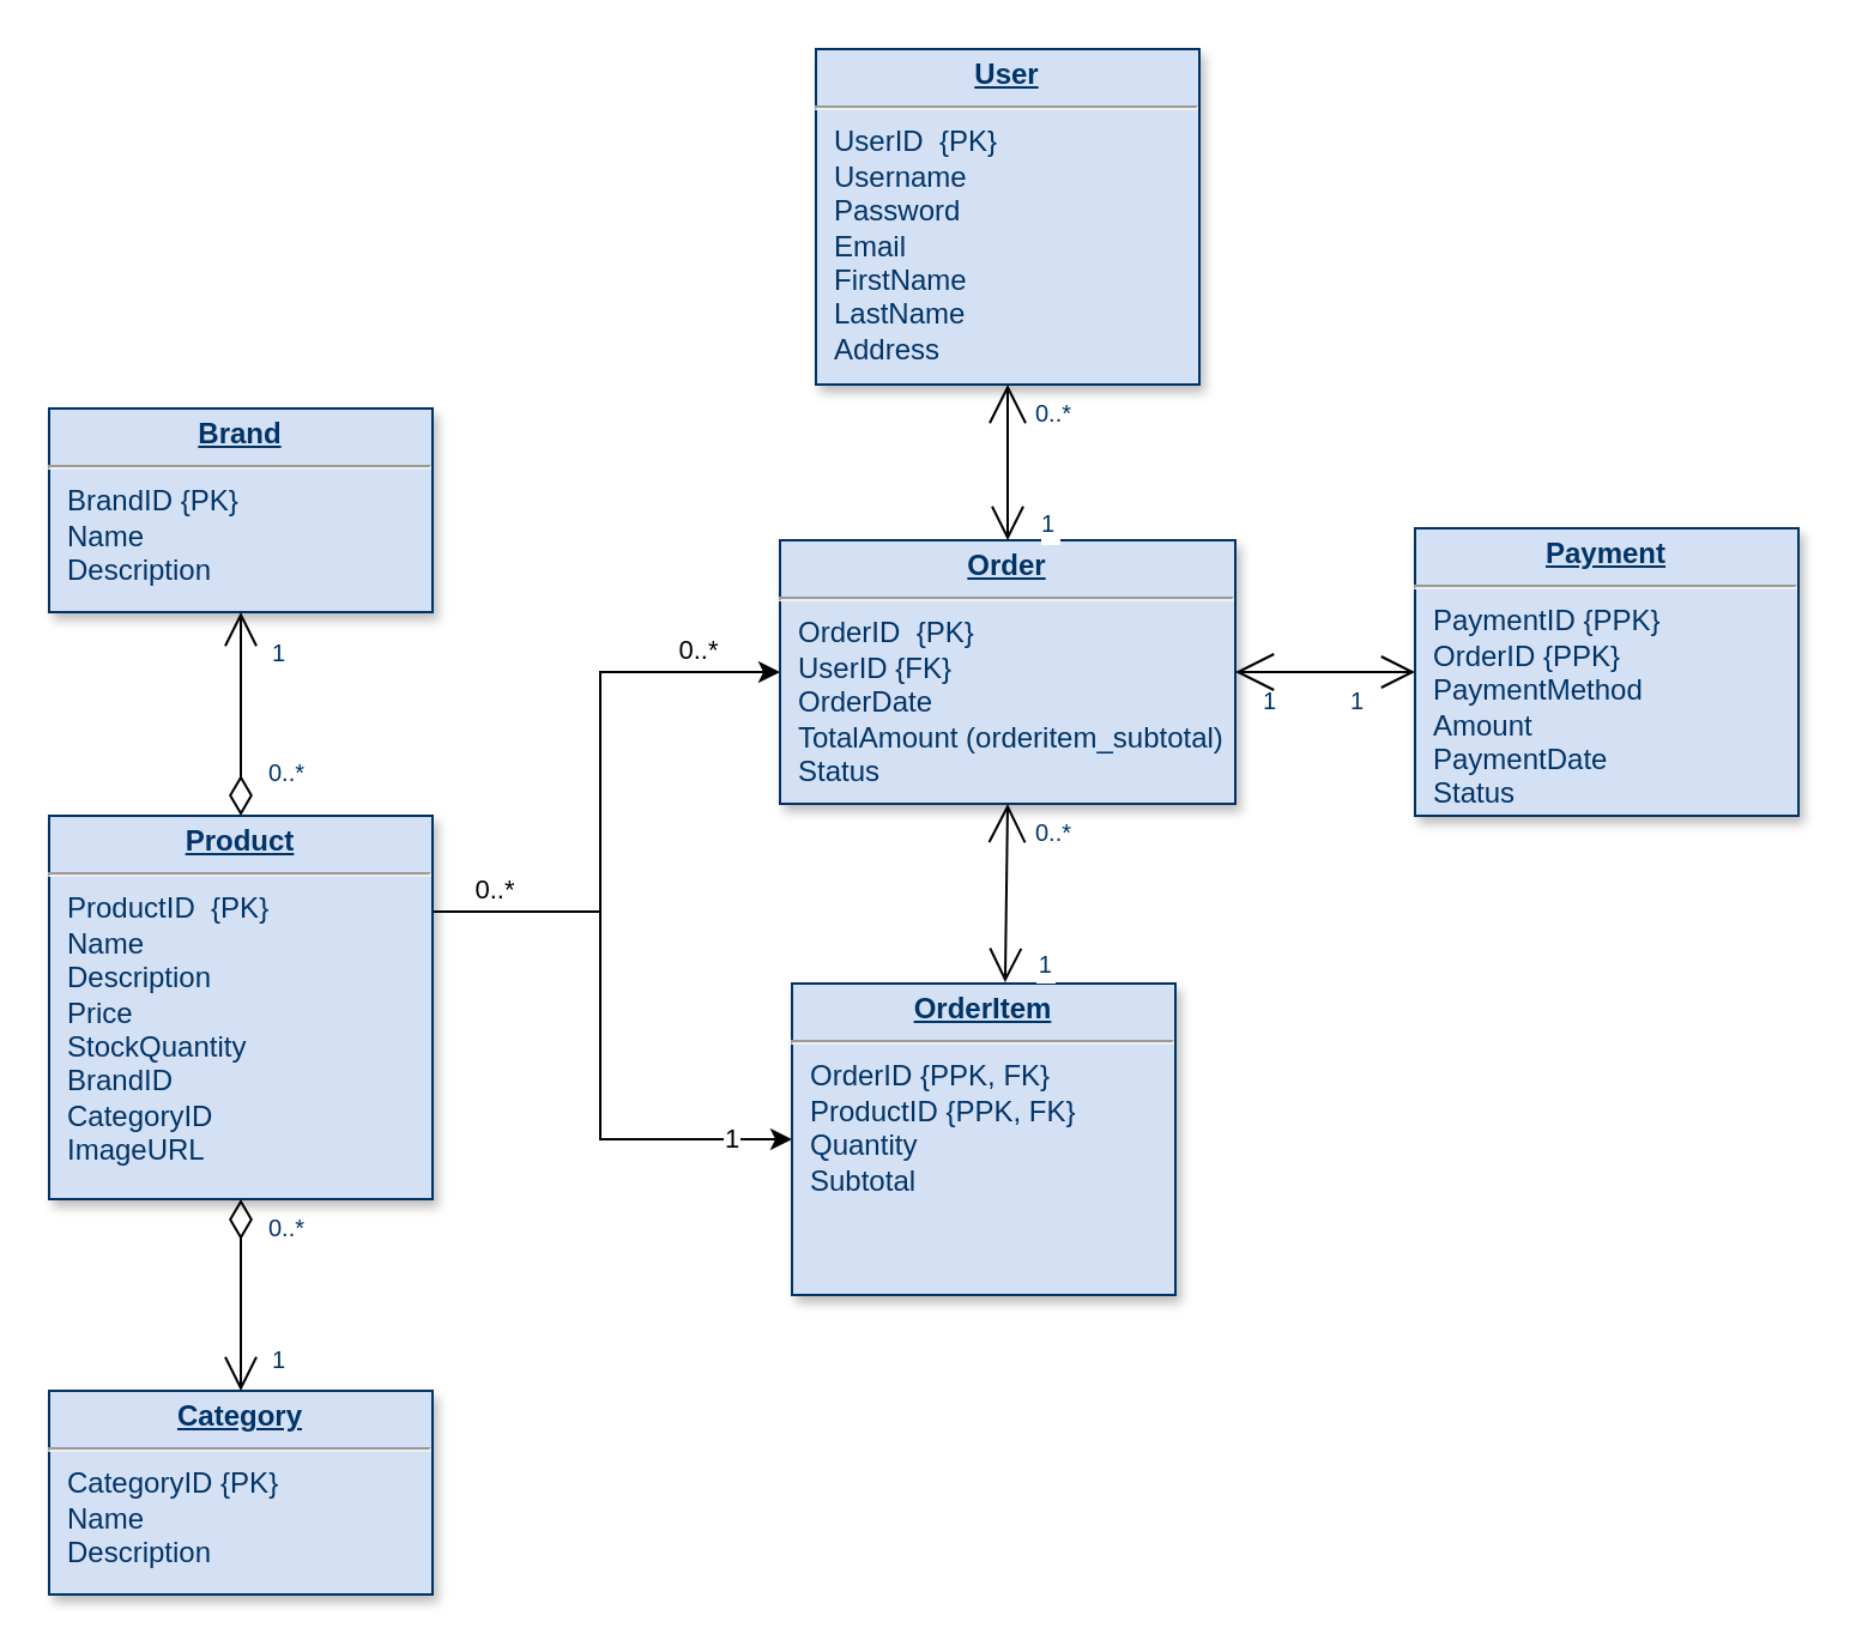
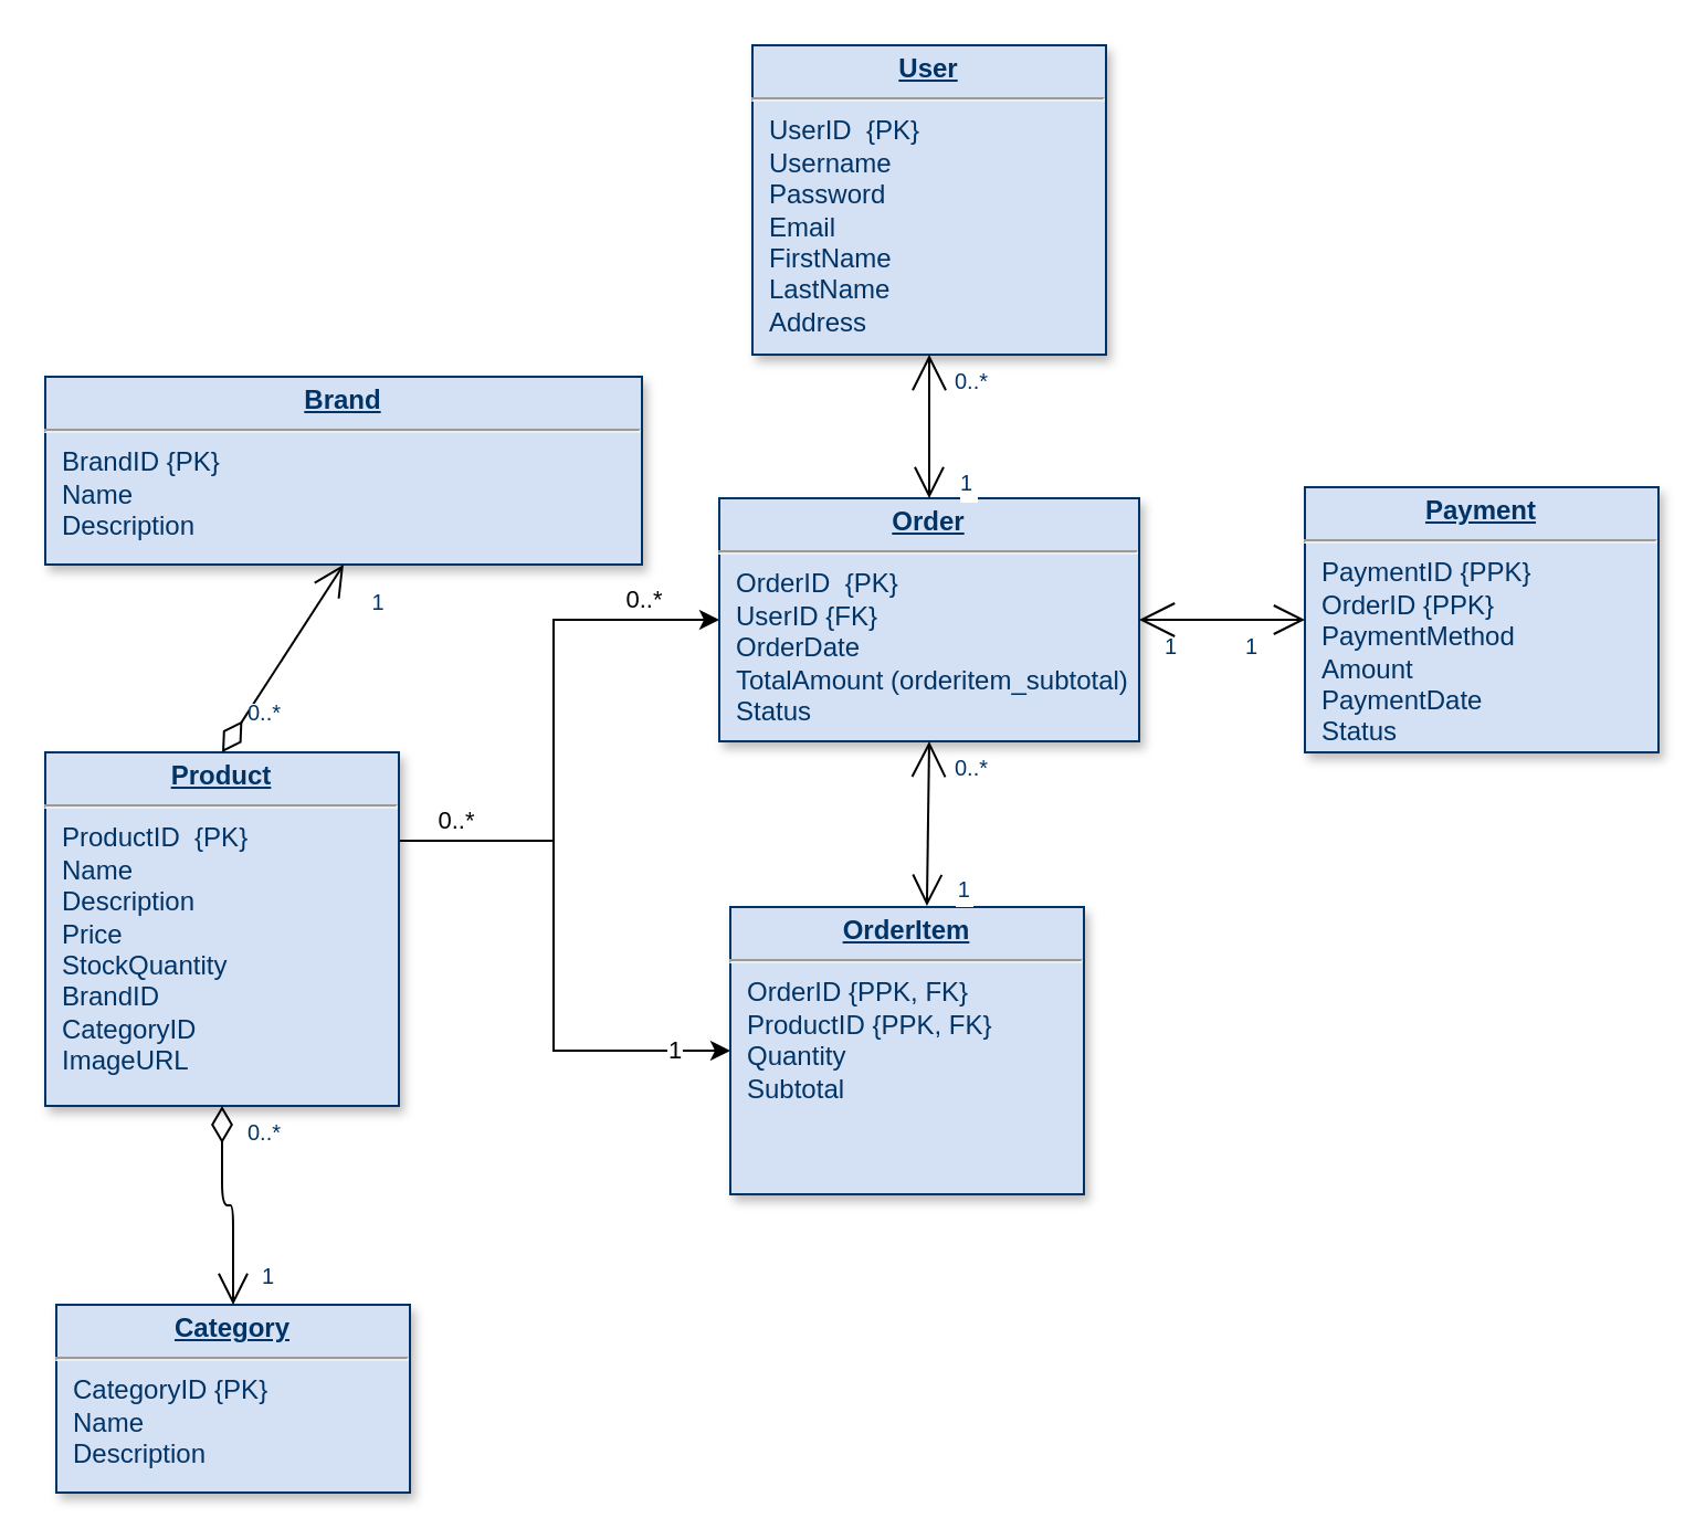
- <mxCell id="12" value="&lt;p style=&quot;margin: 0px; margin-top: 4px; text-align: center; text-decoration: underline;&quot;&gt;&lt;b&gt;Brand&lt;/b&gt;&lt;/p&gt;&lt;hr&gt;&lt;p style=&quot;margin: 0px; margin-left: 8px;&quot;&gt;BrandID {PK}&lt;/p&gt;&lt;p style=&quot;margin: 0px; margin-left: 8px;&quot;&gt;Name&lt;/p&gt;&lt;p style=&quot;margin: 0px; margin-left: 8px;&quot;&gt;Description&lt;/p&gt;" style="verticalAlign=top;align=left;overflow=fill;fontSize=12;fontFamily=Helvetica;html=1;strokeColor=#003366;shadow=1;fillColor=#D4E1F5;fontColor=#003366" vertex="1" parent="1"><mxGeometry x="20" y="170" width="160" height="85" as="geometry" /></mxCell>
+ <mxCell id="12" value="&lt;p style=&quot;margin: 0px; margin-top: 4px; text-align: center; text-decoration: underline;&quot;&gt;&lt;b&gt;Brand&lt;/b&gt;&lt;/p&gt;&lt;hr&gt;&lt;p style=&quot;margin: 0px; margin-left: 8px;&quot;&gt;BrandID {PK}&lt;/p&gt;&lt;p style=&quot;margin: 0px; margin-left: 8px;&quot;&gt;Name&lt;/p&gt;&lt;p style=&quot;margin: 0px; margin-left: 8px;&quot;&gt;Description&lt;/p&gt;" style="verticalAlign=top;align=left;overflow=fill;fontSize=12;fontFamily=Helvetica;html=1;strokeColor=#003366;shadow=1;fillColor=#D4E1F5;fontColor=#003366" vertex="1" parent="1"><mxGeometry x="20" y="170" width="270" height="85" as="geometry" /></mxCell>
- <mxCell id="2" value="&lt;p style=&quot;margin: 0px; margin-top: 4px; text-align: center; text-decoration: underline;&quot;&gt;&lt;b&gt;Category&lt;br&gt;&lt;/b&gt;&lt;/p&gt;&lt;hr&gt;&lt;p style=&quot;margin: 0px; margin-left: 8px;&quot;&gt;CategoryID&lt;span style=&quot;background-color: transparent; color: light-dark(rgb(0, 51, 102), rgb(161, 205, 249));&quot;&gt;&amp;nbsp;&lt;/span&gt;&lt;span style=&quot;background-color: transparent; color: light-dark(rgb(0, 51, 102), rgb(161, 205, 249));&quot;&gt;{PK}&lt;/span&gt;&lt;/p&gt;&lt;p style=&quot;margin: 0px; margin-left: 8px;&quot;&gt;Name&lt;/p&gt;&lt;p style=&quot;margin: 0px; margin-left: 8px;&quot;&gt;Description&lt;/p&gt;" style="verticalAlign=top;align=left;overflow=fill;fontSize=12;fontFamily=Helvetica;html=1;strokeColor=#003366;shadow=1;fillColor=#D4E1F5;fontColor=#003366" parent="1" vertex="1"><mxGeometry x="20" y="580" width="160" height="85" as="geometry" /></mxCell>
+ <mxCell id="2" value="&lt;p style=&quot;margin: 0px; margin-top: 4px; text-align: center; text-decoration: underline;&quot;&gt;&lt;b&gt;Category&lt;br&gt;&lt;/b&gt;&lt;/p&gt;&lt;hr&gt;&lt;p style=&quot;margin: 0px; margin-left: 8px;&quot;&gt;CategoryID&lt;span style=&quot;background-color: transparent; color: light-dark(rgb(0, 51, 102), rgb(161, 205, 249));&quot;&gt;&amp;nbsp;&lt;/span&gt;&lt;span style=&quot;background-color: transparent; color: light-dark(rgb(0, 51, 102), rgb(161, 205, 249));&quot;&gt;{PK}&lt;/span&gt;&lt;/p&gt;&lt;p style=&quot;margin: 0px; margin-left: 8px;&quot;&gt;Name&lt;/p&gt;&lt;p style=&quot;margin: 0px; margin-left: 8px;&quot;&gt;Description&lt;/p&gt;" style="verticalAlign=top;align=left;overflow=fill;fontSize=12;fontFamily=Helvetica;html=1;strokeColor=#003366;shadow=1;fillColor=#D4E1F5;fontColor=#003366" parent="1" vertex="1"><mxGeometry x="25" y="590" width="160" height="85" as="geometry" /></mxCell>
